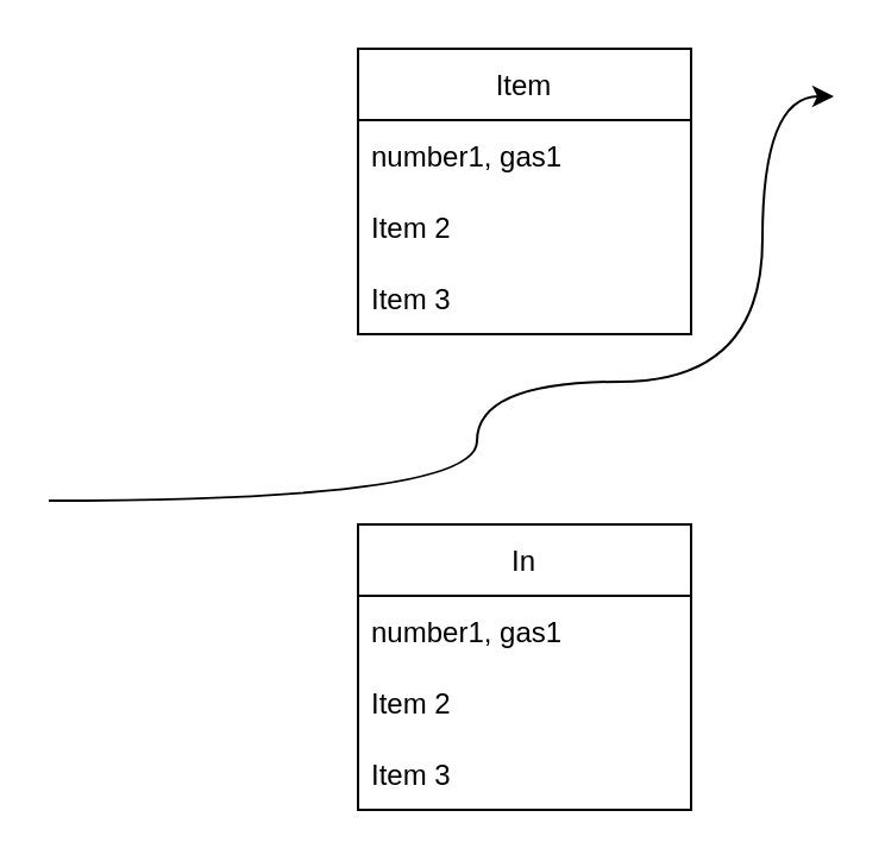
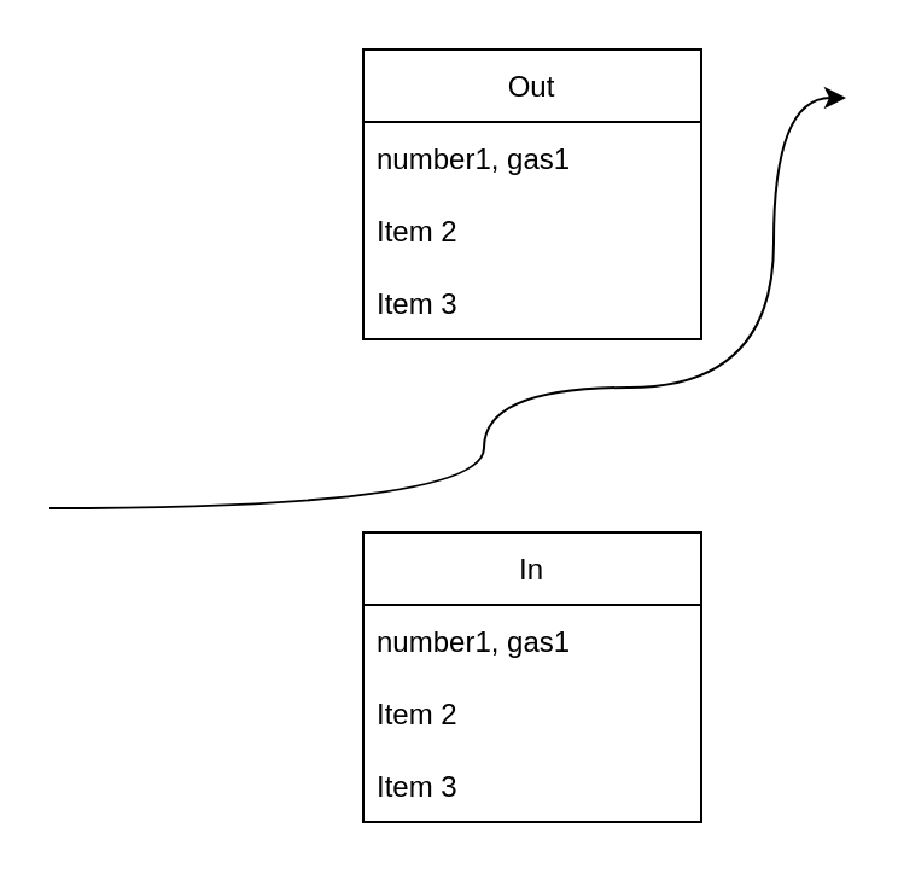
- <mxCell id="6" value="Item" style="swimlane;fontStyle=0;childLayout=stackLayout;horizontal=1;startSize=30;horizontalStack=0;resizeParent=1;resizeParentMax=0;resizeLast=0;collapsible=1;marginBottom=0;" vertex="1" parent="1"><mxGeometry x="150" y="20" width="140" height="120" as="geometry" /></mxCell>
+ <mxCell id="6" value="Out" style="swimlane;fontStyle=0;childLayout=stackLayout;horizontal=1;startSize=30;horizontalStack=0;resizeParent=1;resizeParentMax=0;resizeLast=0;collapsible=1;marginBottom=0;" vertex="1" parent="1"><mxGeometry x="150" y="20" width="140" height="120" as="geometry" /></mxCell>
